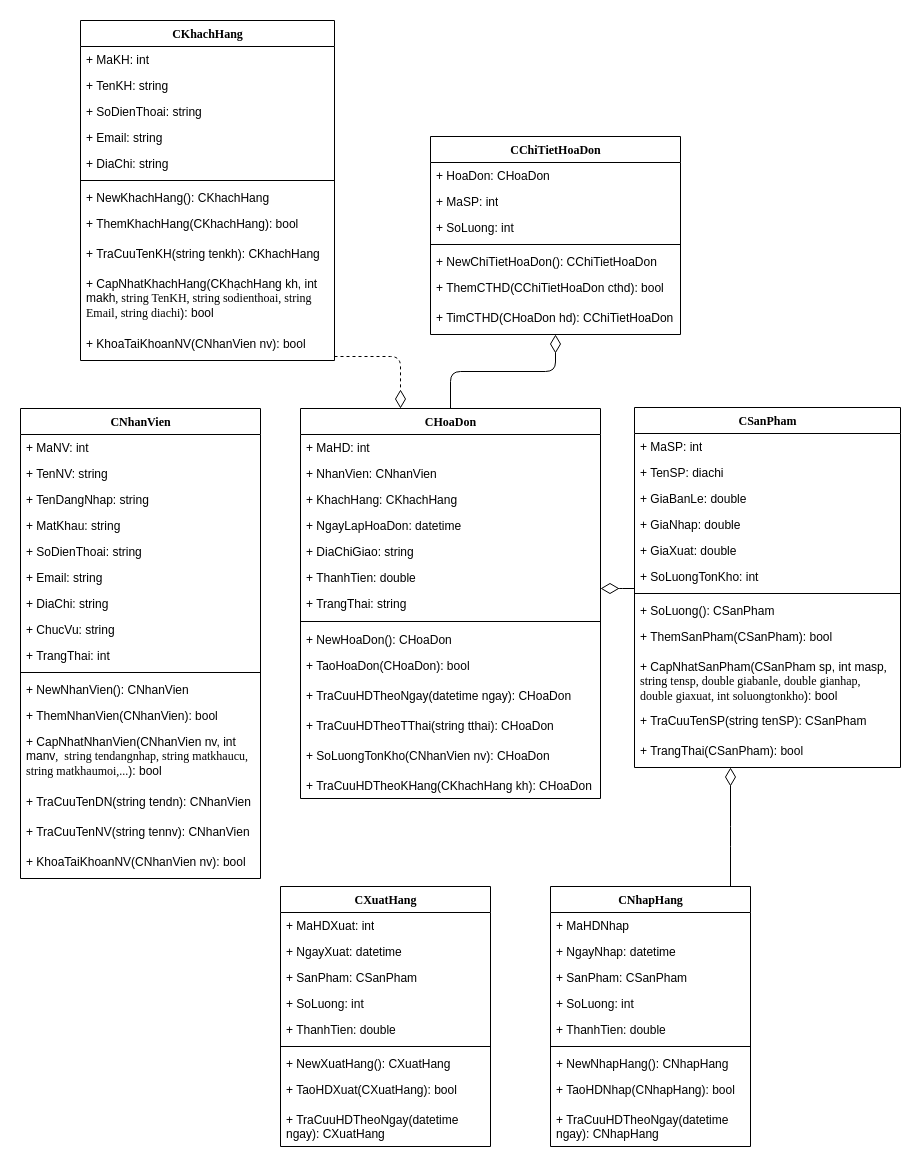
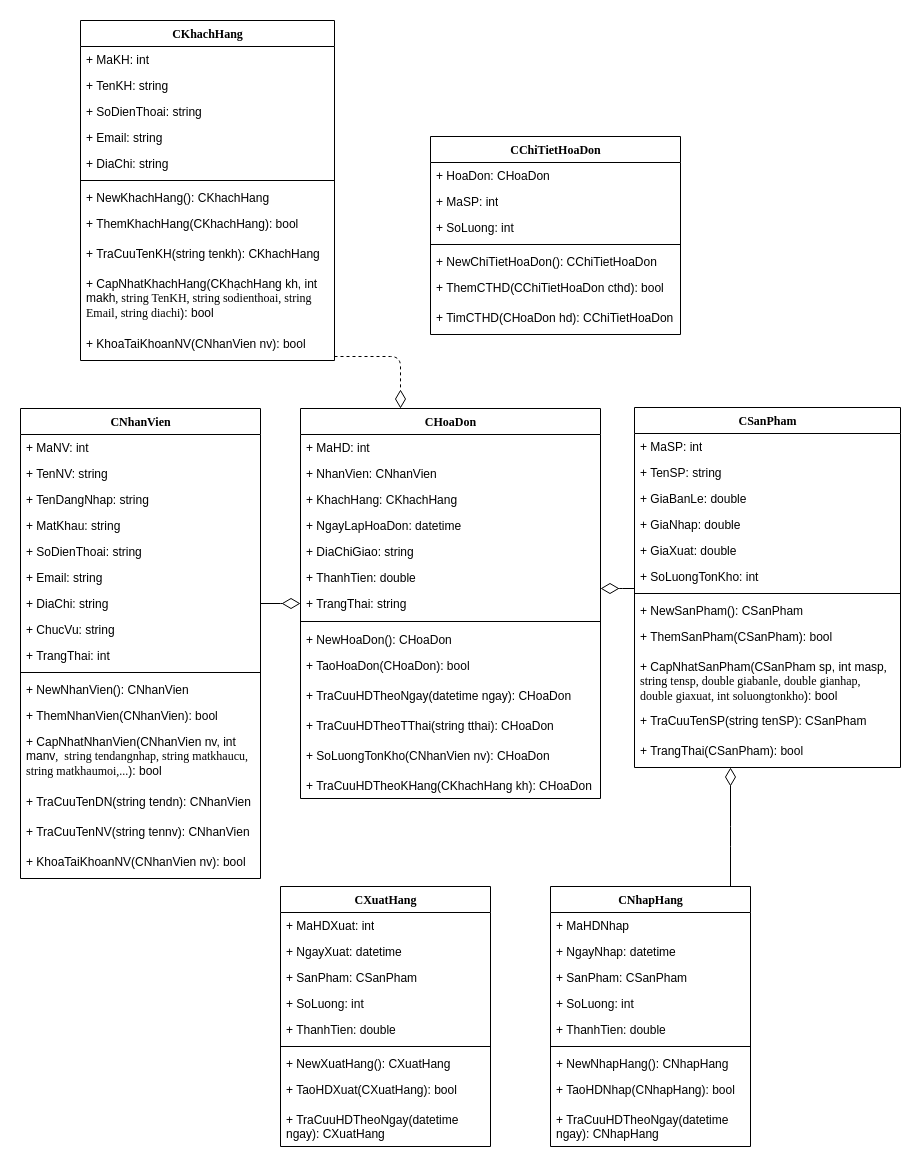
- <mxCell id="80" style="html=1;labelBackgroundColor=none;startFill=0;startSize=8;endArrow=diamondThin;endFill=0;endSize=16;fontFamily=Verdana;fontSize=12;elbow=vertical;edgeStyle=elbowEdgeStyle;" parent="1" source="41" target="15" edge="1"><mxGeometry relative="1" as="geometry"><mxPoint x="270" y="117" as="sourcePoint" /><mxPoint x="450" y="117" as="targetPoint" /></mxGeometry></mxCell>
- <mxCell id="58" value="+ TenSP: diachi" style="text;html=1;strokeColor=none;fillColor=none;align=left;verticalAlign=top;spacingLeft=4;spacingRight=4;whiteSpace=wrap;overflow=hidden;rotatable=0;points=[[0,0.5],[1,0.5]];portConstraint=eastwest;" parent="56" vertex="1"><mxGeometry y="52" width="266" height="26" as="geometry" /></mxCell>
+ <mxCell id="58" value="+ TenSP: string" style="text;html=1;strokeColor=none;fillColor=none;align=left;verticalAlign=top;spacingLeft=4;spacingRight=4;whiteSpace=wrap;overflow=hidden;rotatable=0;points=[[0,0.5],[1,0.5]];portConstraint=eastwest;" parent="56" vertex="1"><mxGeometry y="52" width="266" height="26" as="geometry" /></mxCell>
+ <mxCell id="79" style="rounded=0;orthogonalLoop=1;jettySize=auto;html=1;endArrow=diamondThin;endFill=0;endSize=16;startSize=8;edgeStyle=elbowEdgeStyle;elbow=vertical;" parent="1" source="23" target="41" edge="1"><mxGeometry relative="1" as="geometry" /></mxCell>
- <mxCell id="64" value="+ SoLuong(): CSanPham" style="text;html=1;strokeColor=none;fillColor=none;align=left;verticalAlign=top;spacingLeft=4;spacingRight=4;whiteSpace=wrap;overflow=hidden;rotatable=0;points=[[0,0.5],[1,0.5]];portConstraint=eastwest;" vertex="1" parent="56"><mxGeometry y="190" width="266" height="26" as="geometry" /></mxCell>
+ <mxCell id="64" value="+ NewSanPham(): CSanPham" style="text;html=1;strokeColor=none;fillColor=none;align=left;verticalAlign=top;spacingLeft=4;spacingRight=4;whiteSpace=wrap;overflow=hidden;rotatable=0;points=[[0,0.5],[1,0.5]];portConstraint=eastwest;" vertex="1" parent="56"><mxGeometry y="190" width="266" height="26" as="geometry" /></mxCell>
